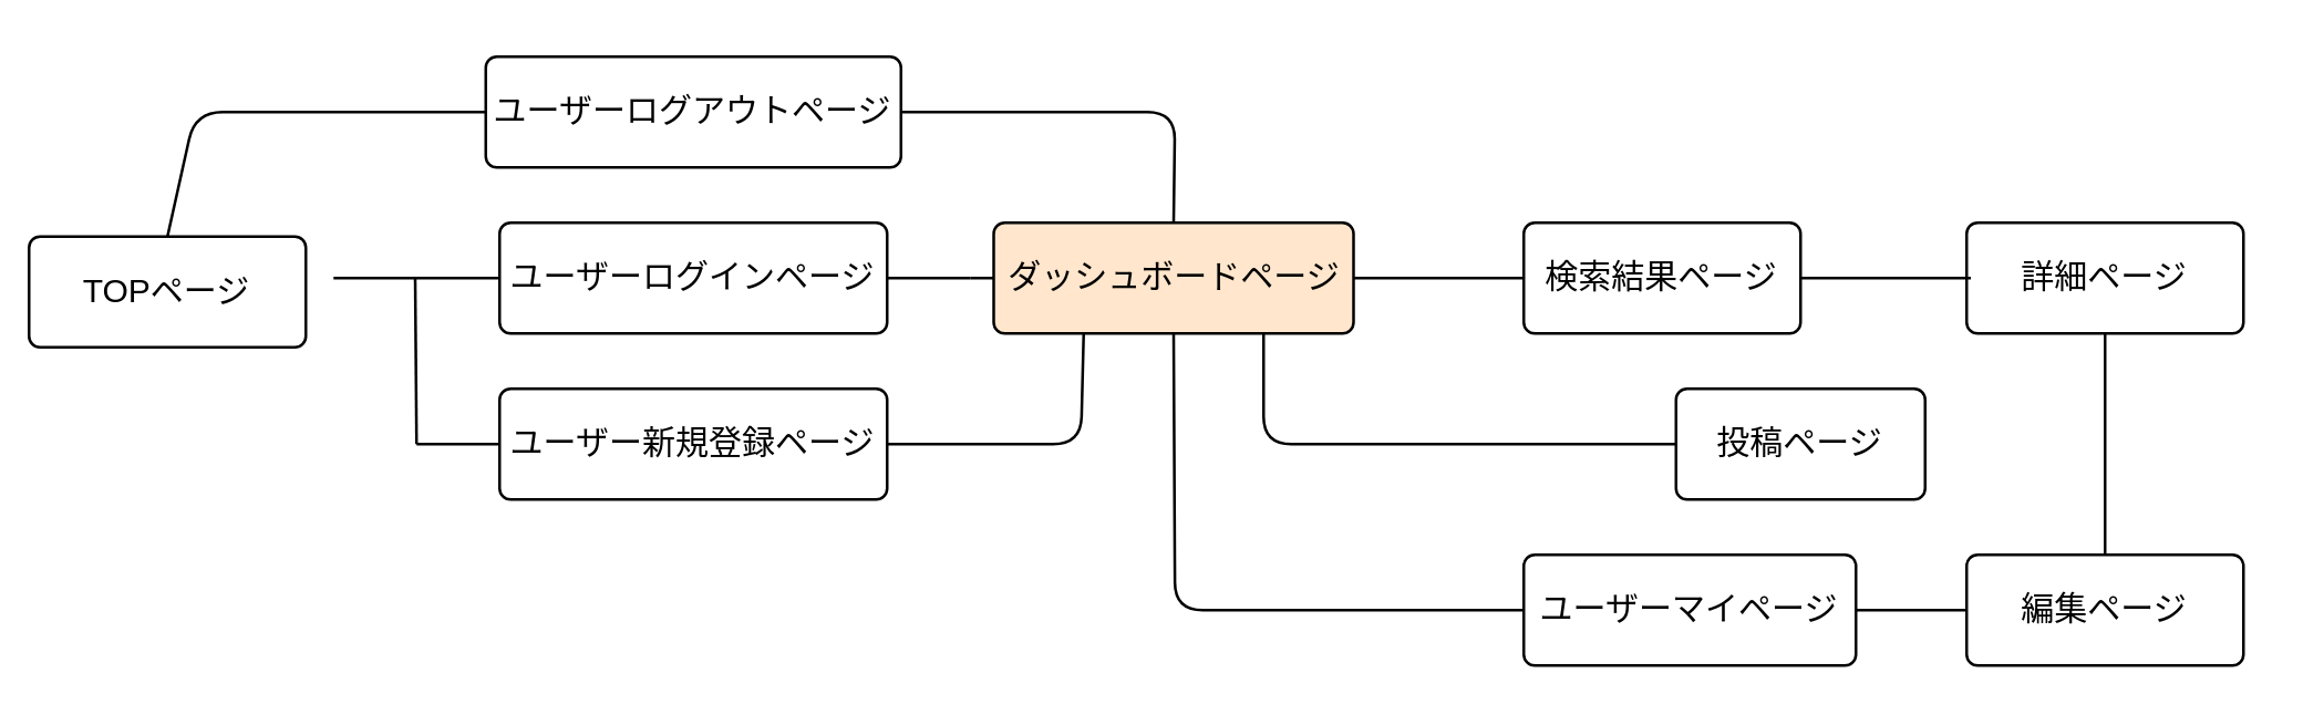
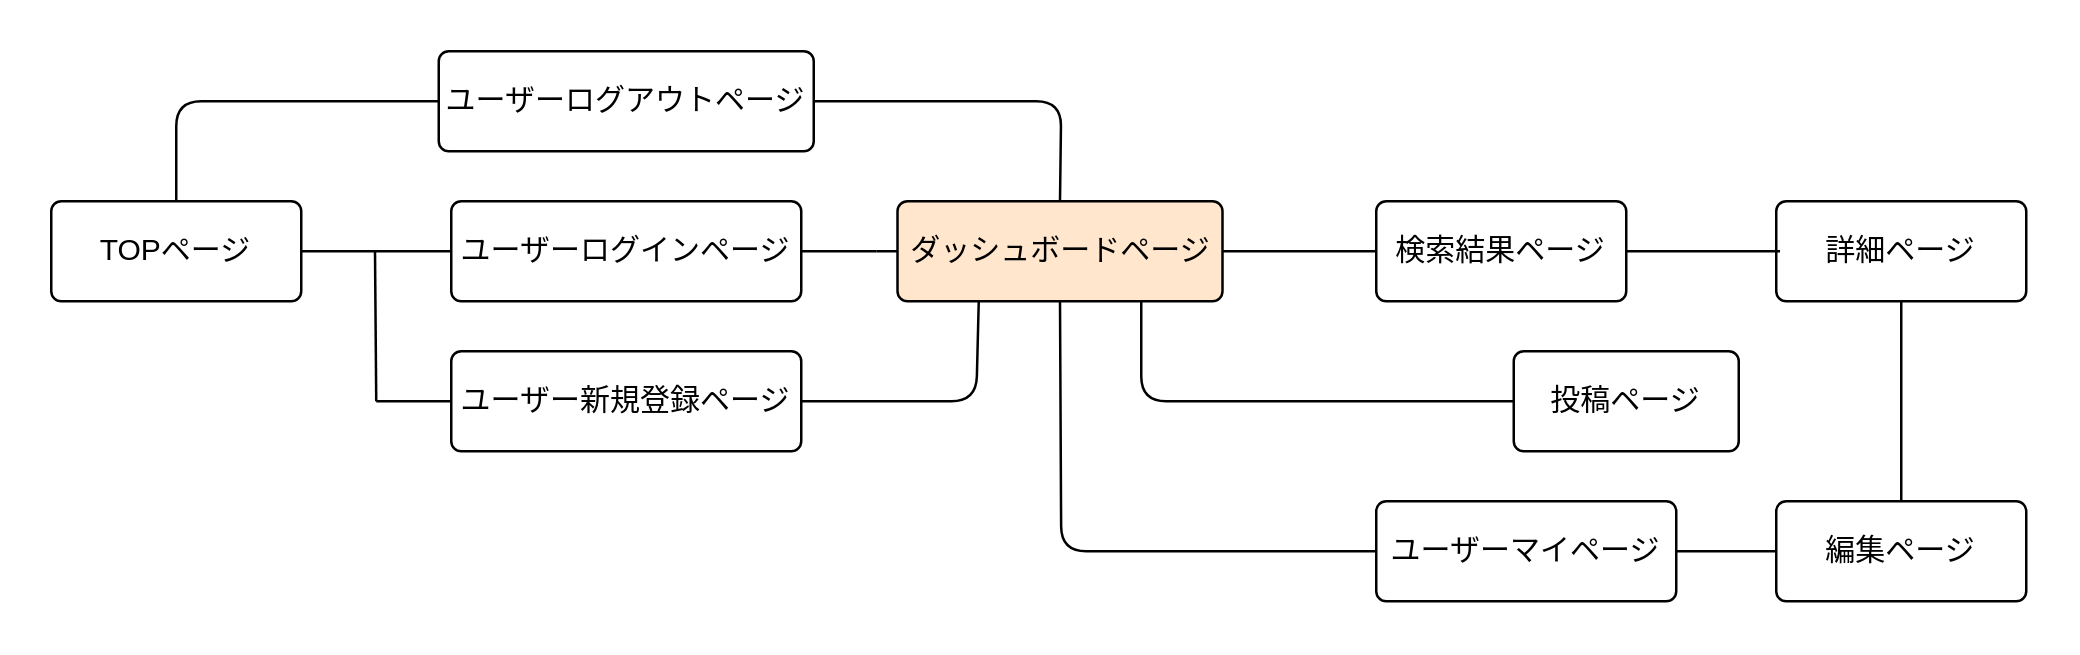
- <mxCell id="2" value="TOPページ" style="rounded=1;arcSize=10;whiteSpace=wrap;html=1;align=center;" vertex="1" parent="1"><mxGeometry x="10" y="85" width="100" height="40" as="geometry" /></mxCell>
+ <mxCell id="2" value="TOPページ" style="rounded=1;arcSize=10;whiteSpace=wrap;html=1;align=center;" vertex="1" parent="1"><mxGeometry x="20" y="80" width="100" height="40" as="geometry" /></mxCell>
